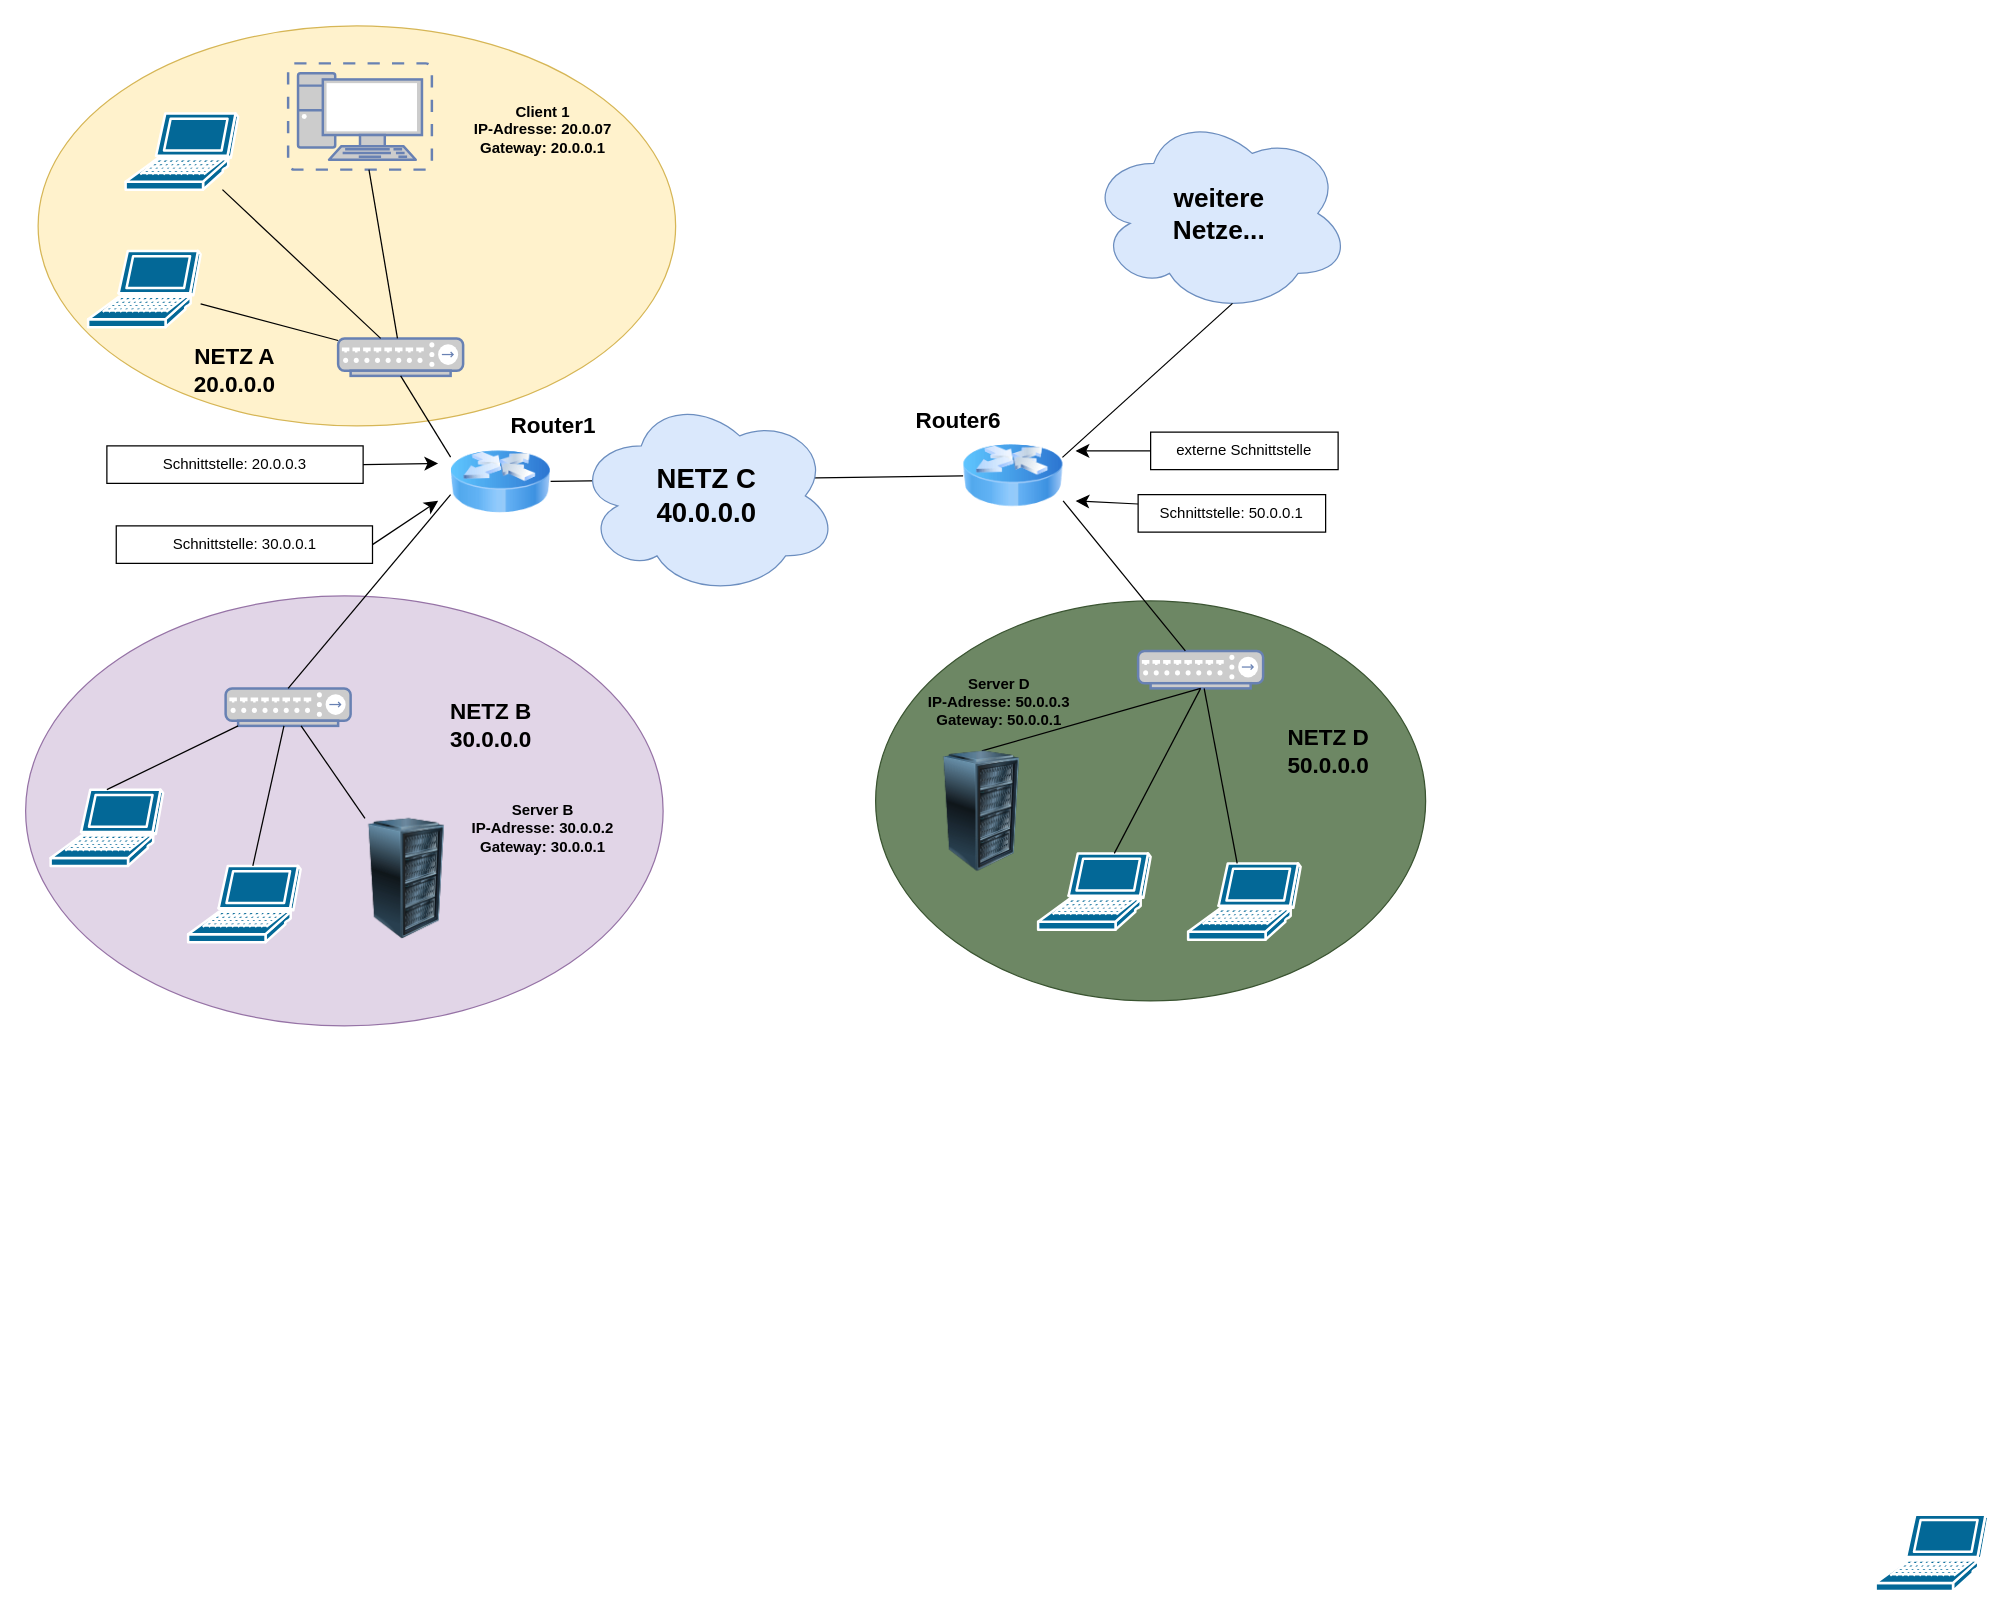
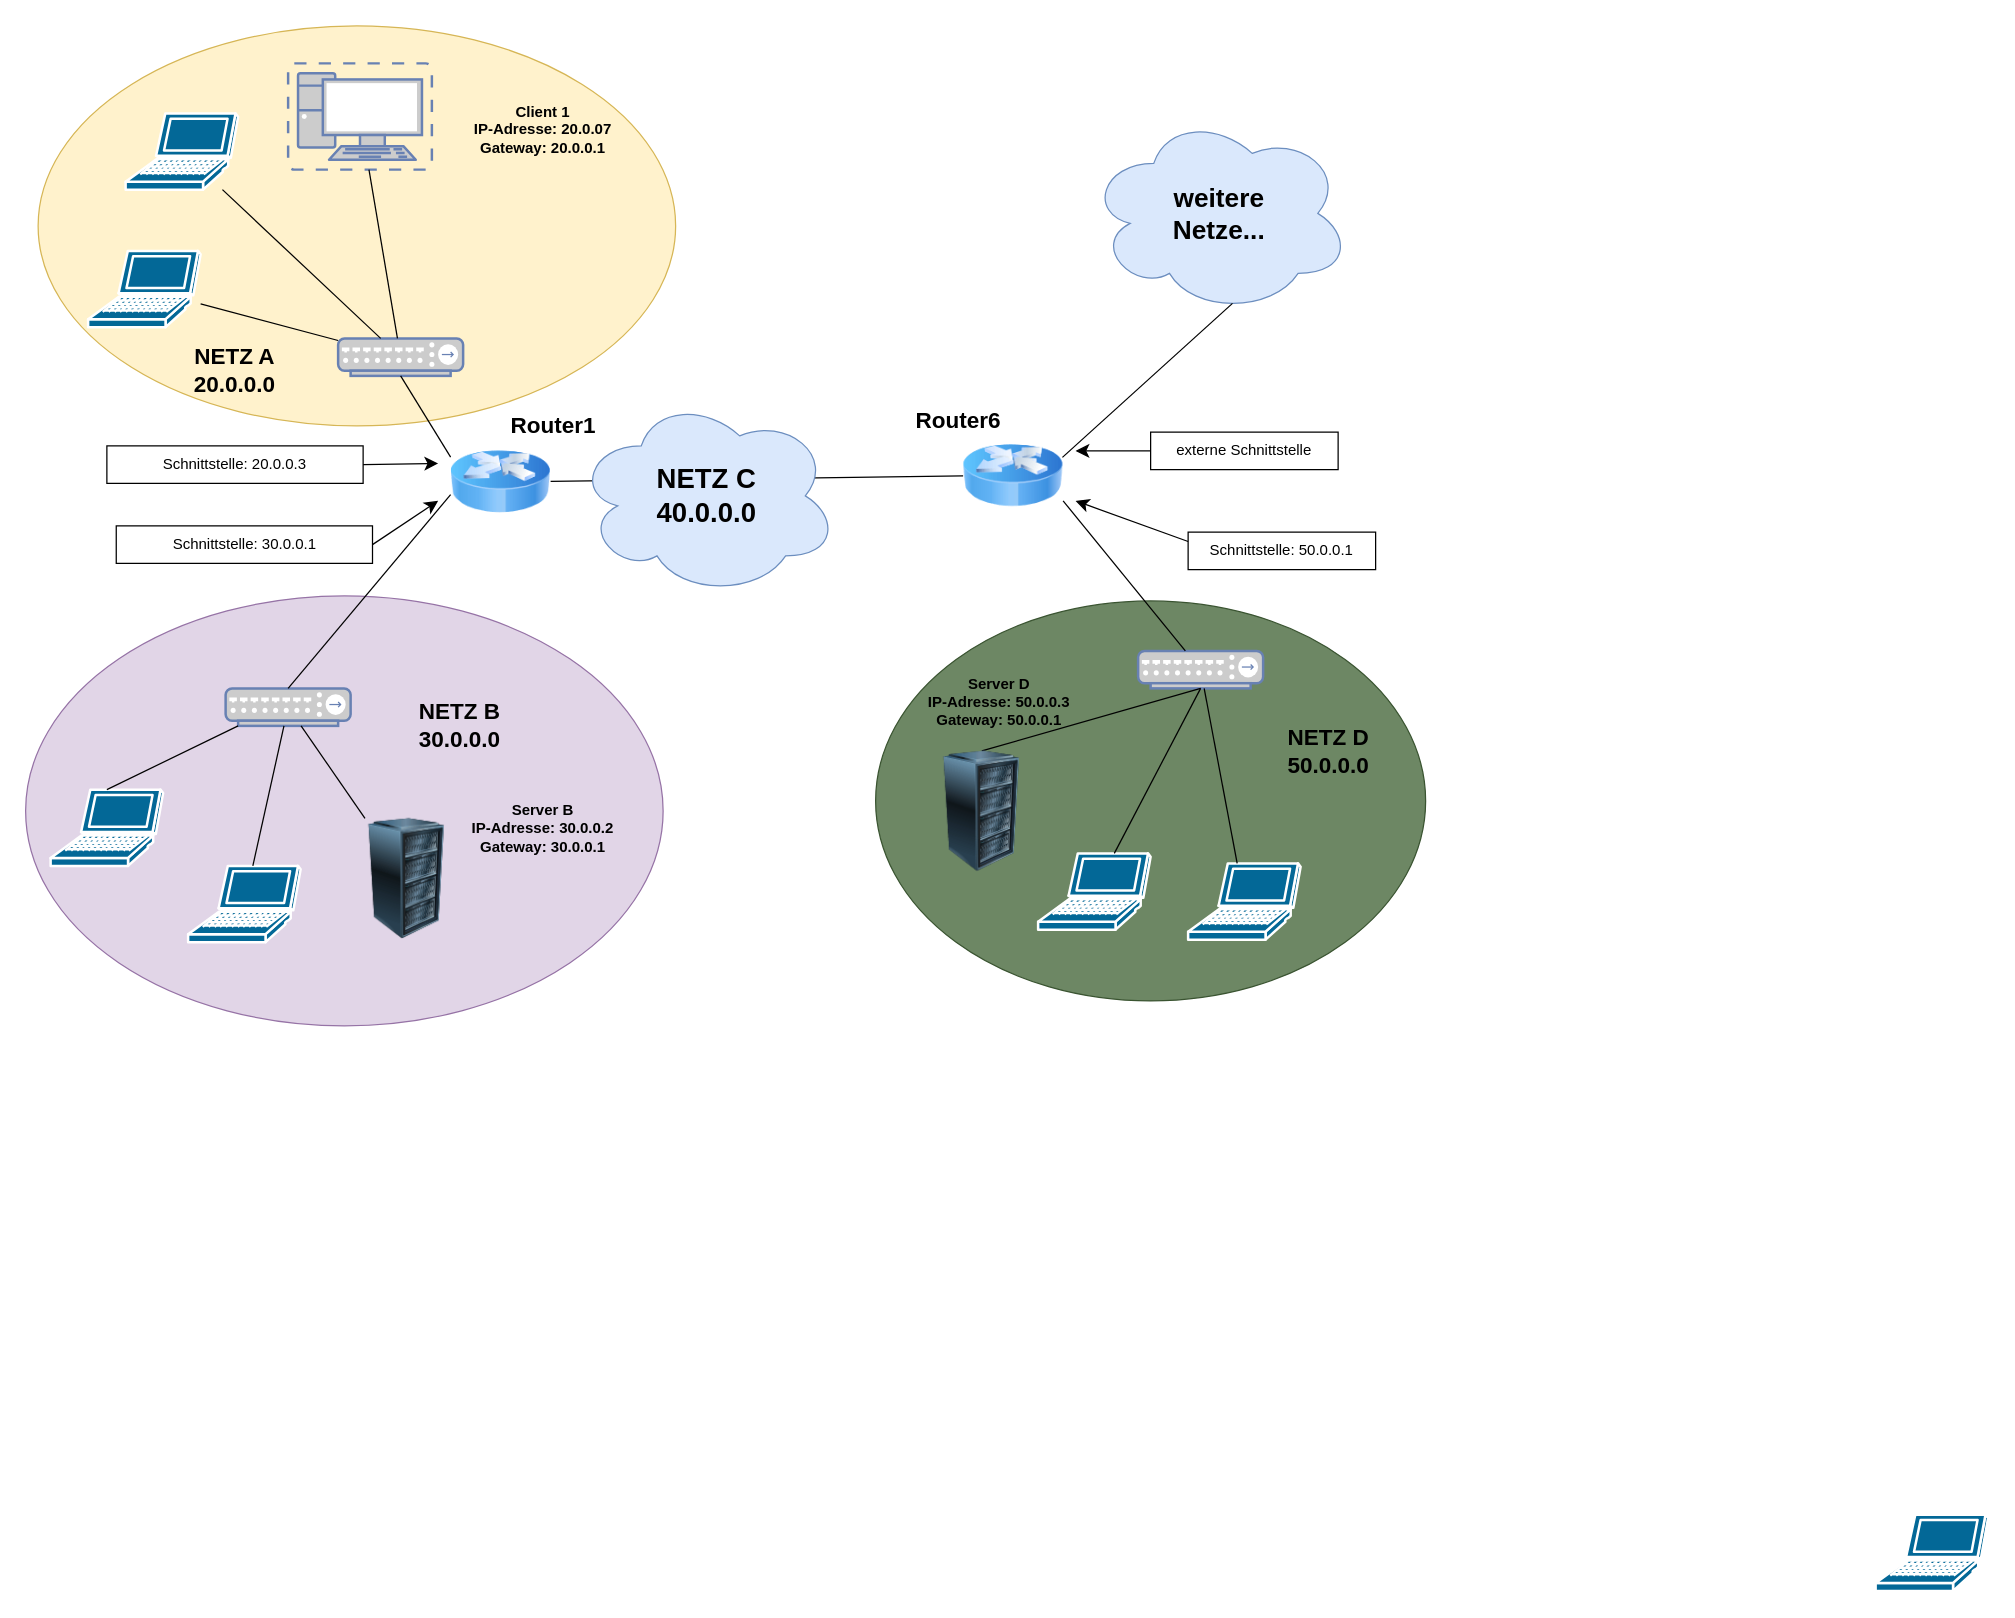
- <mxCell id="46" value="Schnittstelle: 50.0.0.1" style="text;html=1;align=center;verticalAlign=middle;whiteSpace=wrap;rounded=0;strokeColor=default;" vertex="1" parent="1"><mxGeometry x="910" y="395" width="150" height="30" as="geometry" /></mxCell>
+ <mxCell id="46" value="Schnittstelle: 50.0.0.1" style="text;html=1;align=center;verticalAlign=middle;whiteSpace=wrap;rounded=0;strokeColor=default;" vertex="1" parent="1"><mxGeometry x="950" y="425" width="150" height="30" as="geometry" /></mxCell>
- <mxCell id="32" value="&lt;b&gt;&lt;font style=&quot;font-size: 18px;&quot;&gt;NETZ B&lt;br&gt;30.0.0.0&lt;br&gt;&lt;/font&gt;&lt;/b&gt;" style="text;html=1;align=center;verticalAlign=middle;whiteSpace=wrap;rounded=0;" vertex="1" parent="1"><mxGeometry x="340" y="560" width="105" height="40" as="geometry" /></mxCell>
+ <mxCell id="32" value="&lt;b&gt;&lt;font style=&quot;font-size: 18px;&quot;&gt;NETZ B&lt;br&gt;30.0.0.0&lt;br&gt;&lt;/font&gt;&lt;/b&gt;" style="text;html=1;align=center;verticalAlign=middle;whiteSpace=wrap;rounded=0;" vertex="1" parent="1"><mxGeometry x="315" y="560" width="105" height="40" as="geometry" /></mxCell>
